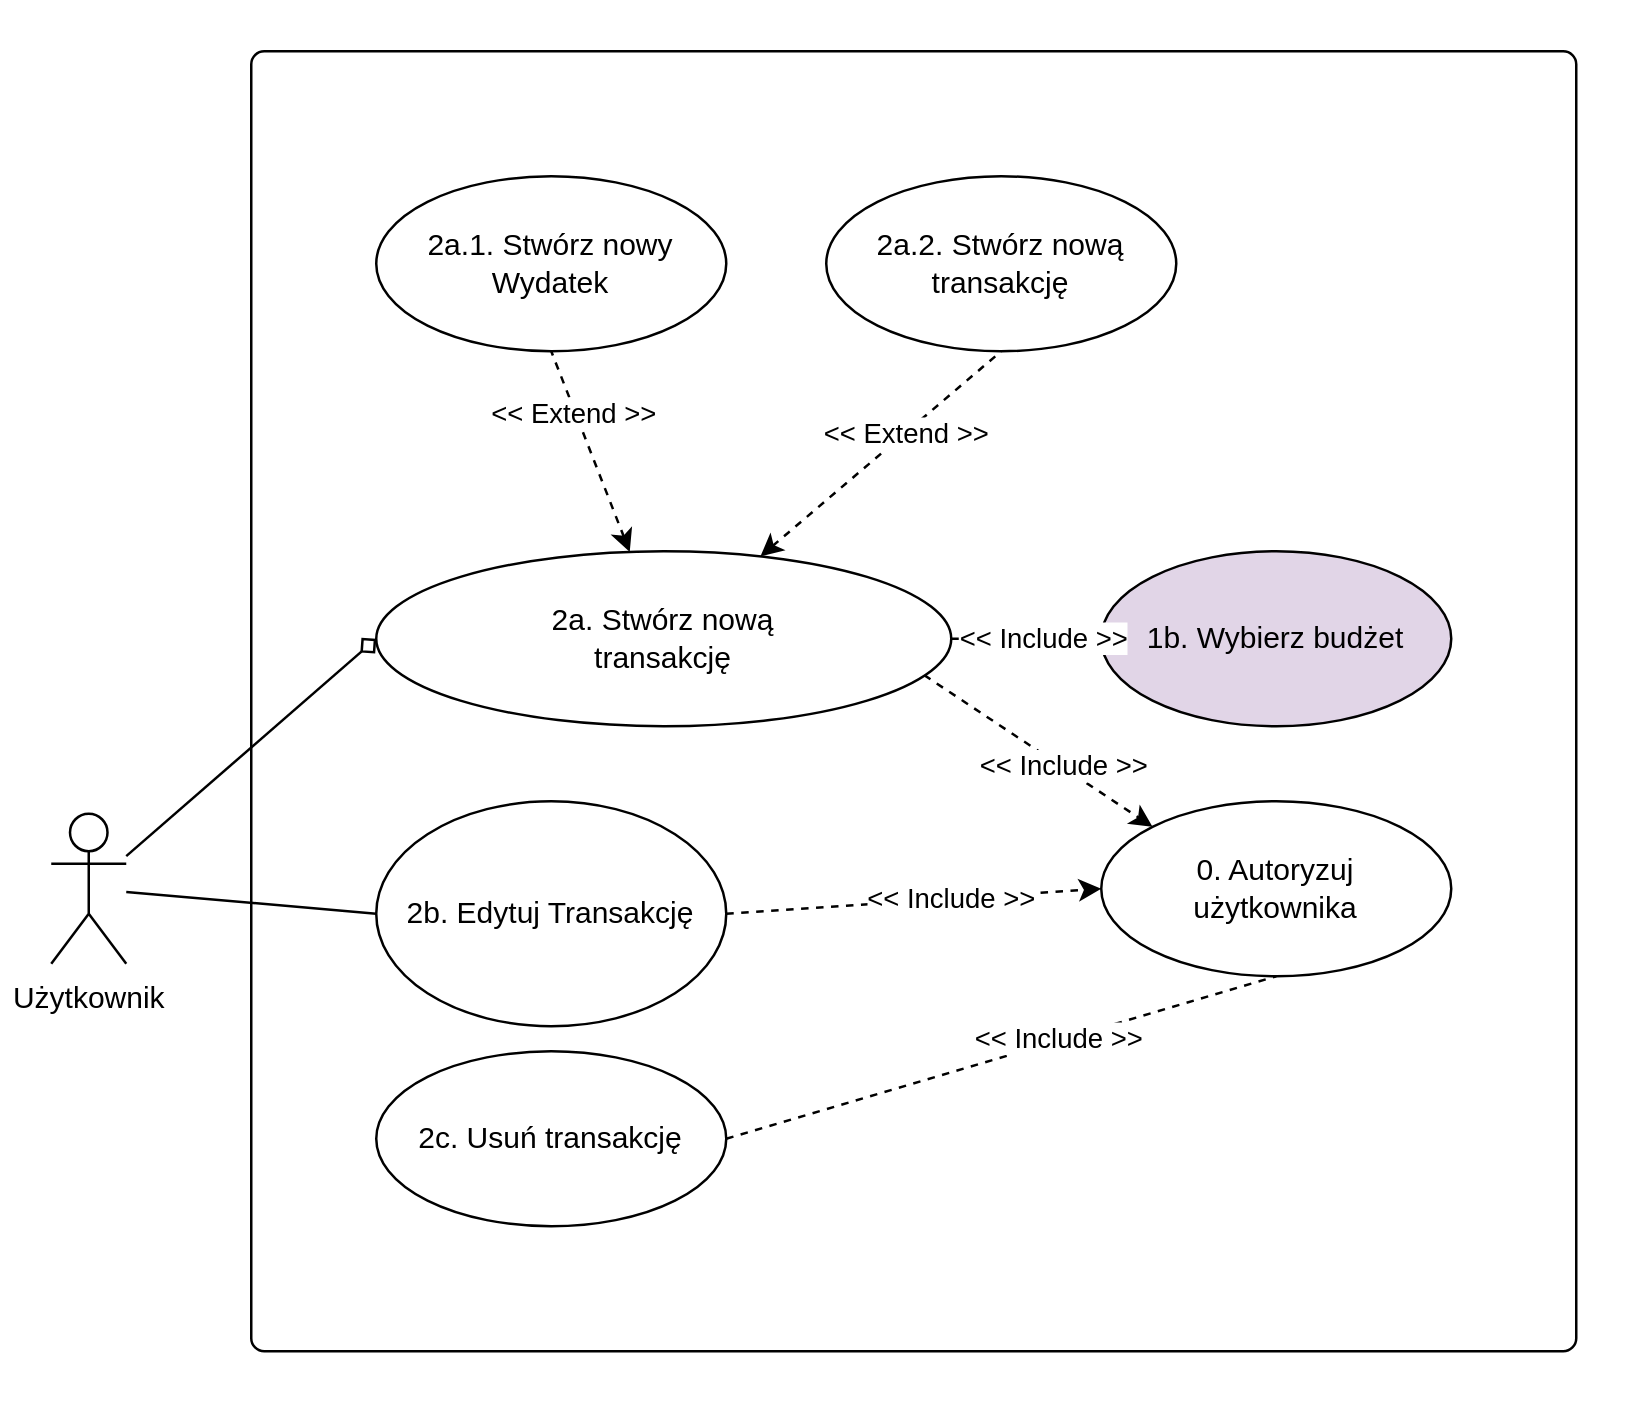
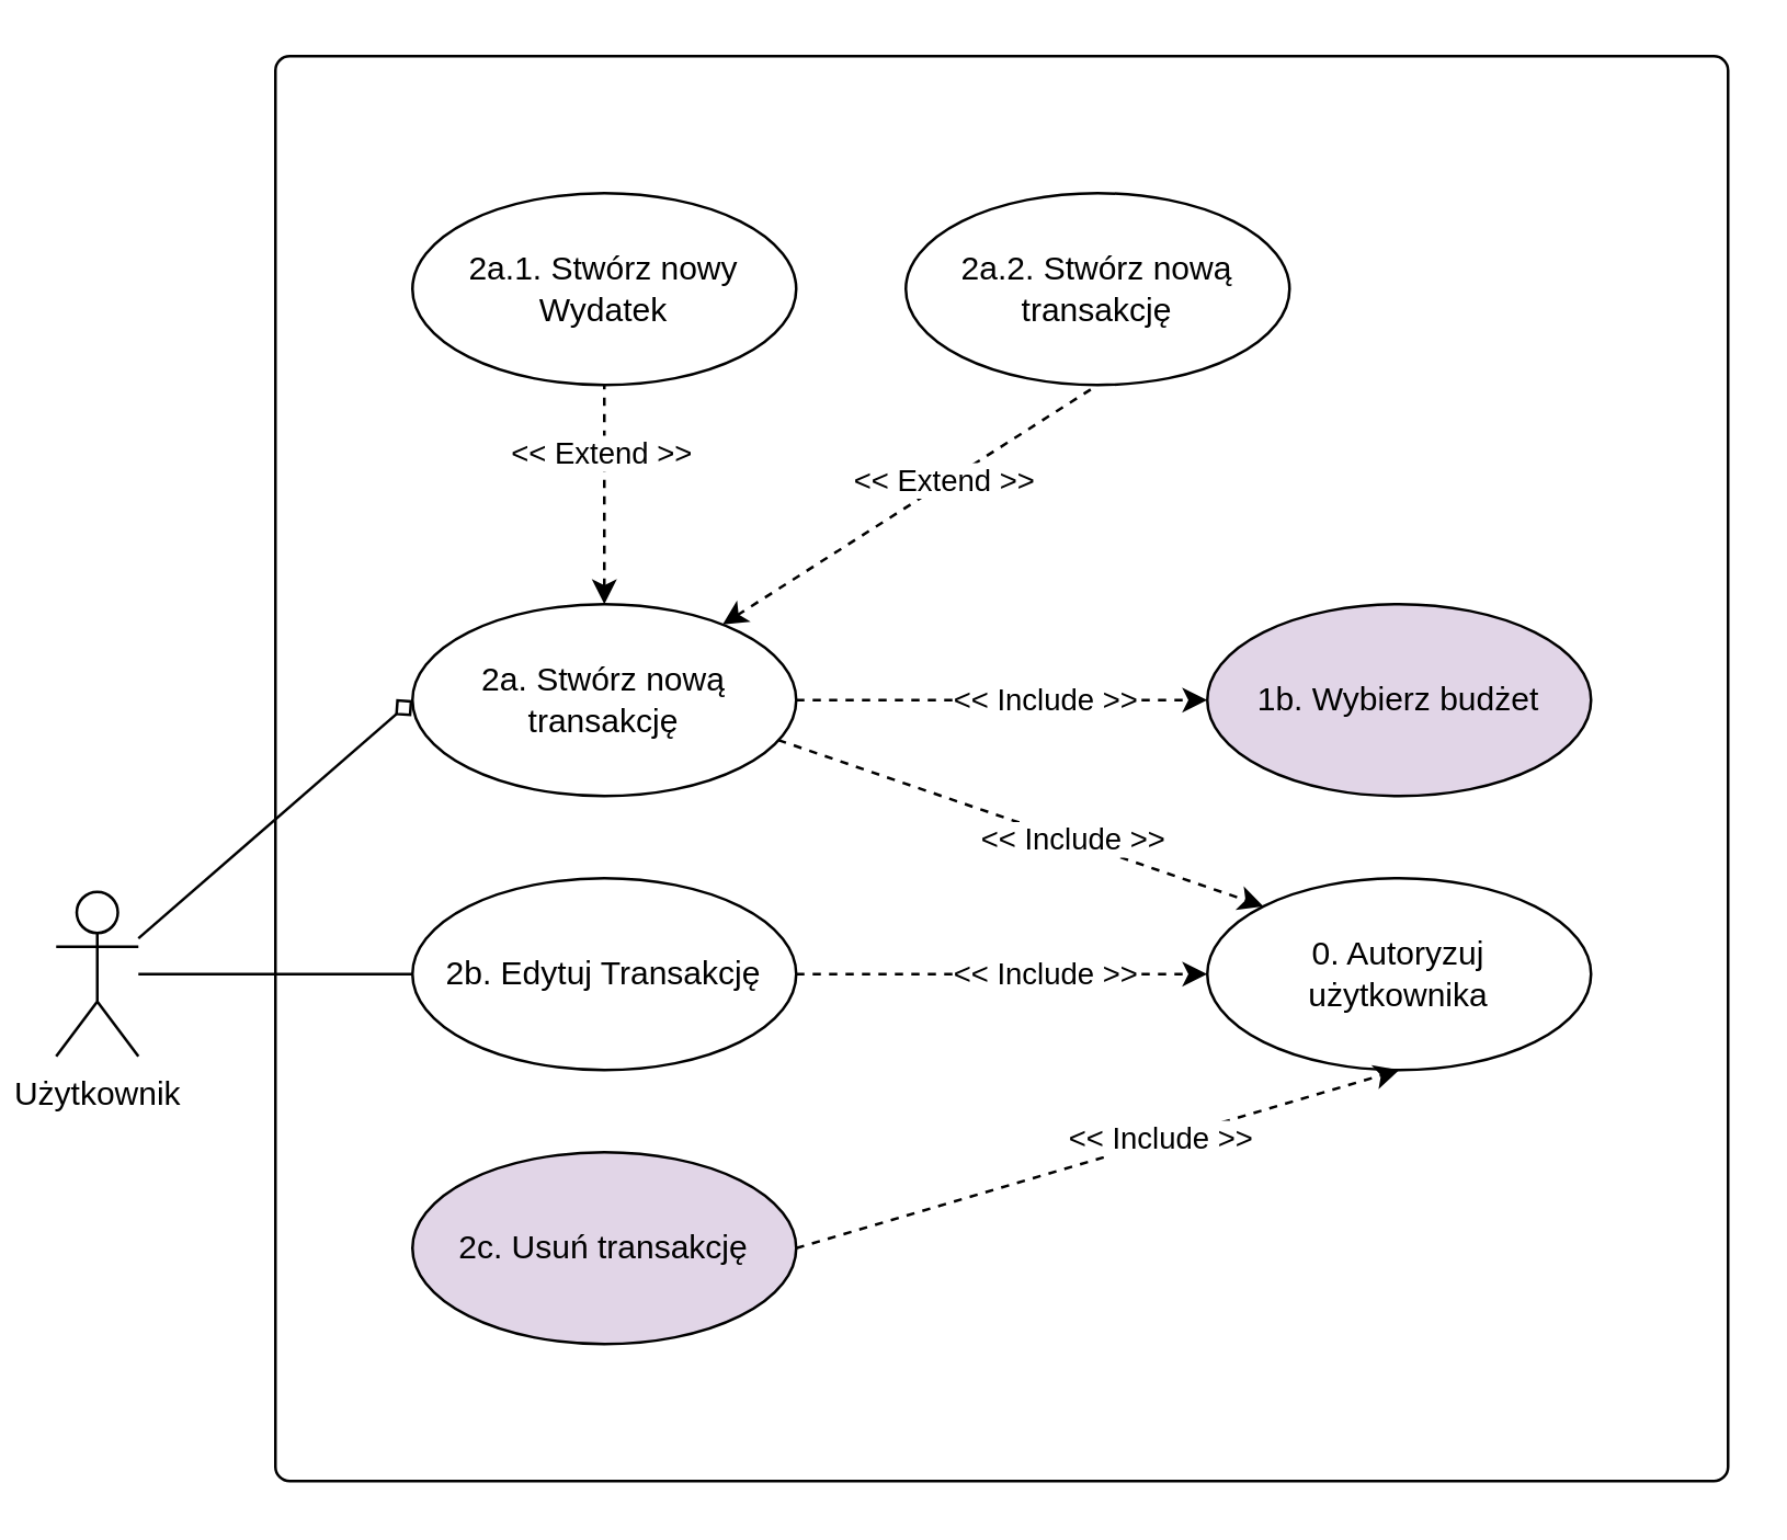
- <mxCell id="13" value="2a. Stwórz nową&lt;br&gt;transakcję" style="ellipse;whiteSpace=wrap;html=1;" parent="1" vertex="1"><mxGeometry x="150" y="220" width="230" height="70" as="geometry" /></mxCell>
+ <mxCell id="13" value="2a. Stwórz nową&lt;br&gt;transakcję" style="ellipse;whiteSpace=wrap;html=1;" parent="1" vertex="1"><mxGeometry x="150" y="220" width="140" height="70" as="geometry" /></mxCell>
- <mxCell id="14" value="2b. Edytuj Transakcję" style="ellipse;whiteSpace=wrap;html=1;" parent="1" vertex="1"><mxGeometry x="150" y="320" width="140" height="90" as="geometry" /></mxCell>
+ <mxCell id="14" value="2b. Edytuj Transakcję" style="ellipse;whiteSpace=wrap;html=1;" parent="1" vertex="1"><mxGeometry x="150" y="320" width="140" height="70" as="geometry" /></mxCell>
- <mxCell id="18" style="edgeStyle=none;rounded=0;orthogonalLoop=1;jettySize=auto;html=1;exitX=1;exitY=0.5;exitDx=0;exitDy=0;entryX=0.5;entryY=1;entryDx=0;entryDy=0;endArrow=none;endFill=1;dashed=1;labelBorderColor=none;" parent="1" source="15" target="6" edge="1"><mxGeometry relative="1" as="geometry"><mxPoint x="304" y="265" as="sourcePoint" /><mxPoint x="470" y="370" as="targetPoint" /></mxGeometry></mxCell>
+ <mxCell id="18" style="edgeStyle=none;rounded=0;orthogonalLoop=1;jettySize=auto;html=1;exitX=1;exitY=0.5;exitDx=0;exitDy=0;entryX=0.5;entryY=1;entryDx=0;entryDy=0;endArrow=classic;endFill=1;dashed=1;labelBorderColor=none;" parent="1" source="15" target="6" edge="1"><mxGeometry relative="1" as="geometry"><mxPoint x="304" y="265" as="sourcePoint" /><mxPoint x="470" y="370" as="targetPoint" /></mxGeometry></mxCell>
- <mxCell id="15" value="2c. Usuń transakcję" style="ellipse;whiteSpace=wrap;html=1;" parent="1" vertex="1"><mxGeometry x="150" y="420" width="140" height="70" as="geometry" /></mxCell>
+ <mxCell id="15" value="2c. Usuń transakcję" style="ellipse;whiteSpace=wrap;html=1;fillColor=#e1d5e7;" parent="1" vertex="1"><mxGeometry x="150" y="420" width="140" height="70" as="geometry" /></mxCell>
